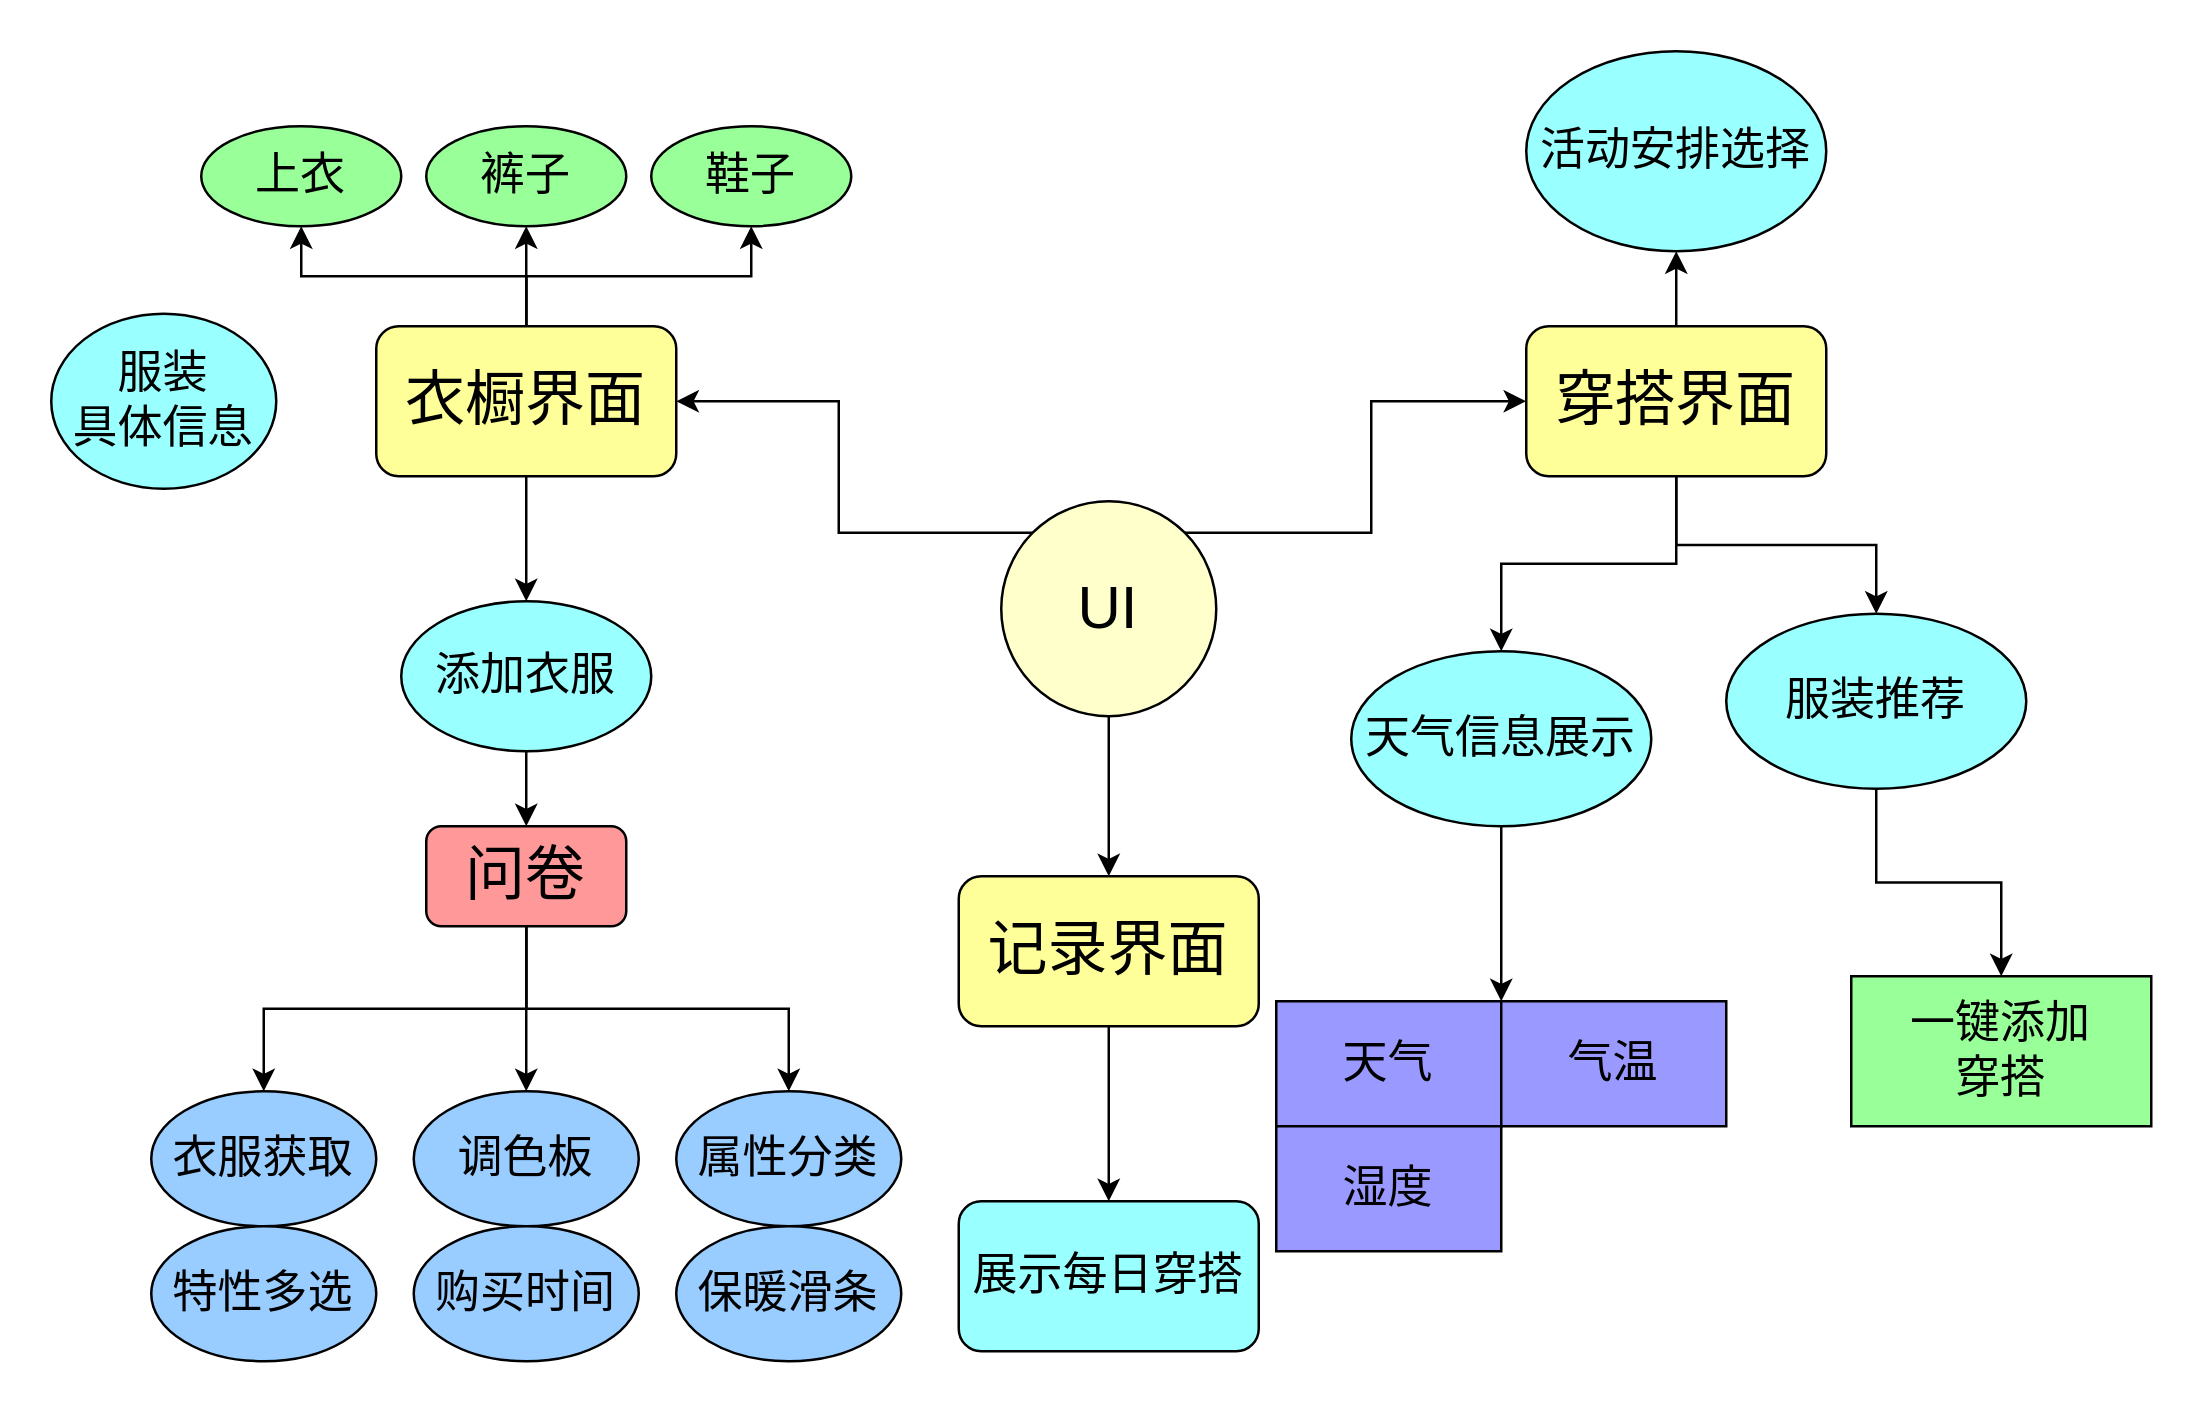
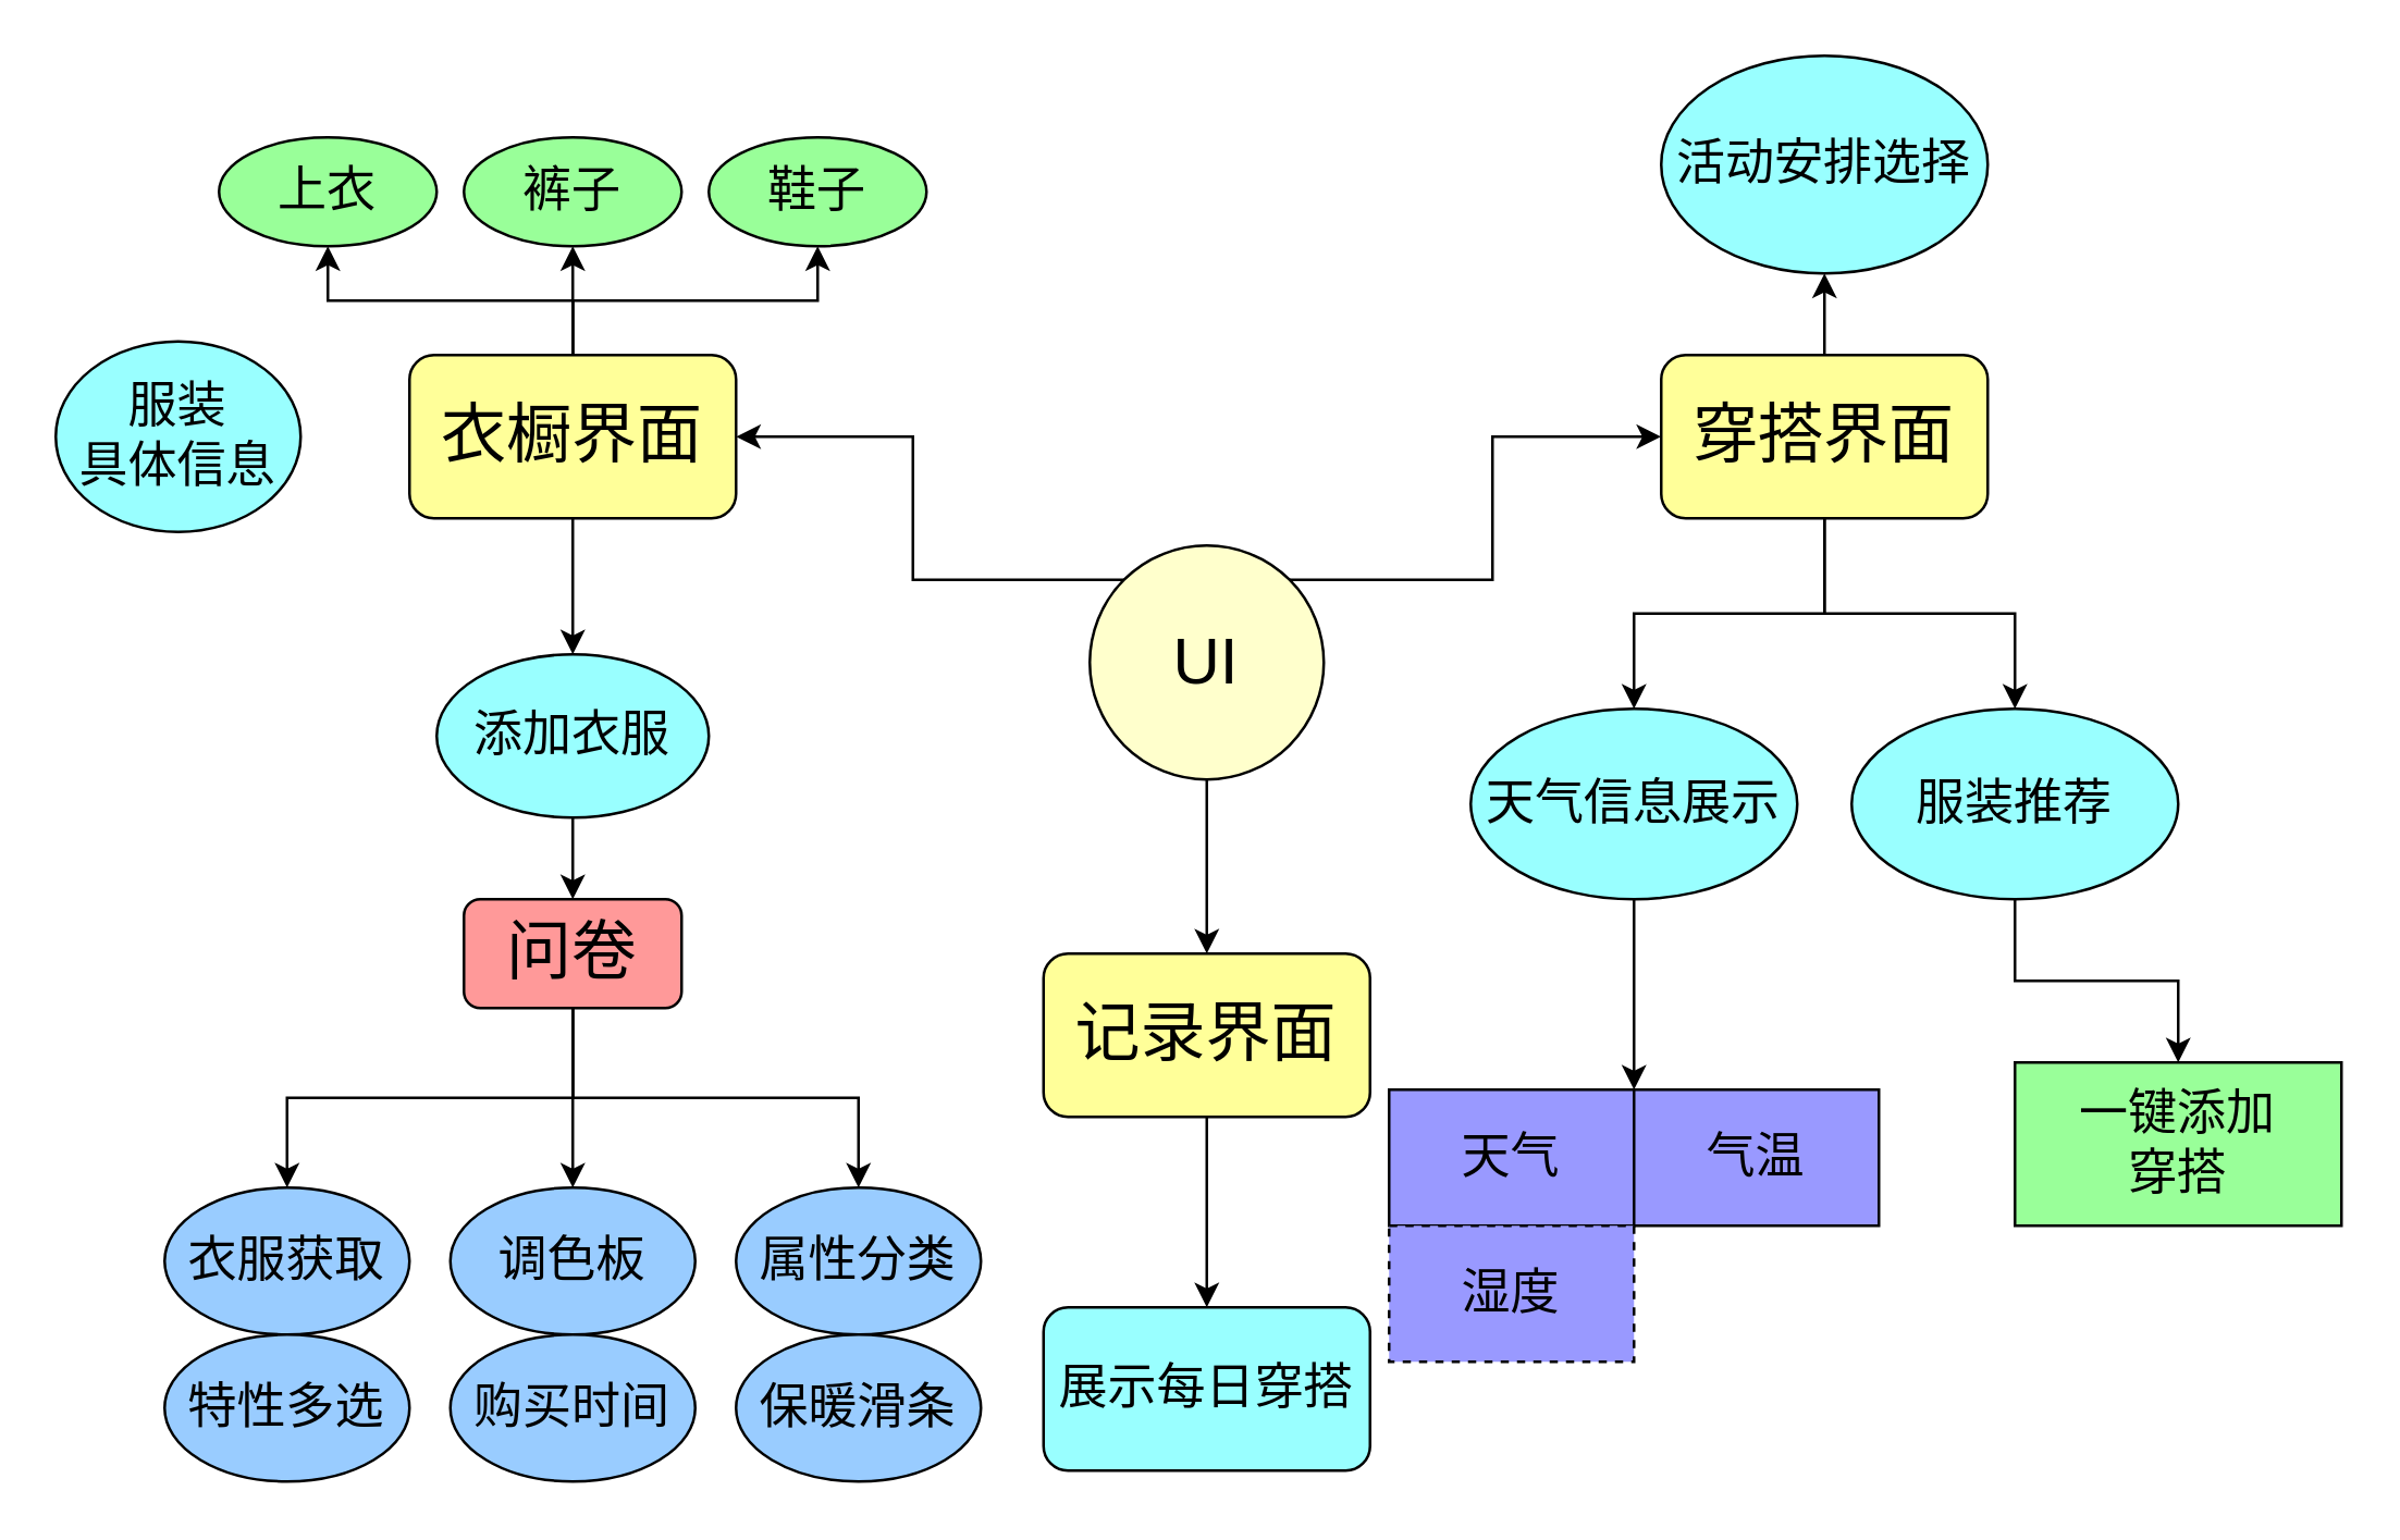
- <mxCell id="37" value="&lt;font style=&quot;font-size: 18px;&quot;&gt;服装推荐&lt;/font&gt;" style="ellipse;whiteSpace=wrap;html=1;fillColor=#99FFFF;" vertex="1" parent="1"><mxGeometry x="690" y="245" width="120" height="70" as="geometry" /></mxCell>
+ <mxCell id="37" value="&lt;font style=&quot;font-size: 18px;&quot;&gt;服装推荐&lt;/font&gt;" style="ellipse;whiteSpace=wrap;html=1;fillColor=#99FFFF;" vertex="1" parent="1"><mxGeometry x="680" y="260" width="120" height="70" as="geometry" /></mxCell>
- <mxCell id="43" value="&lt;font style=&quot;font-size: 18px;&quot;&gt;湿度&lt;/font&gt;" style="rounded=0;whiteSpace=wrap;html=1;fillColor=#9999FF;" vertex="1" parent="1"><mxGeometry x="510" y="450" width="90" height="50" as="geometry" /></mxCell>
+ <mxCell id="43" value="&lt;font style=&quot;font-size: 18px;&quot;&gt;湿度&lt;/font&gt;" style="rounded=0;whiteSpace=wrap;html=1;fillColor=#9999FF;dashed=1;" vertex="1" parent="1"><mxGeometry x="510" y="450" width="90" height="50" as="geometry" /></mxCell>
